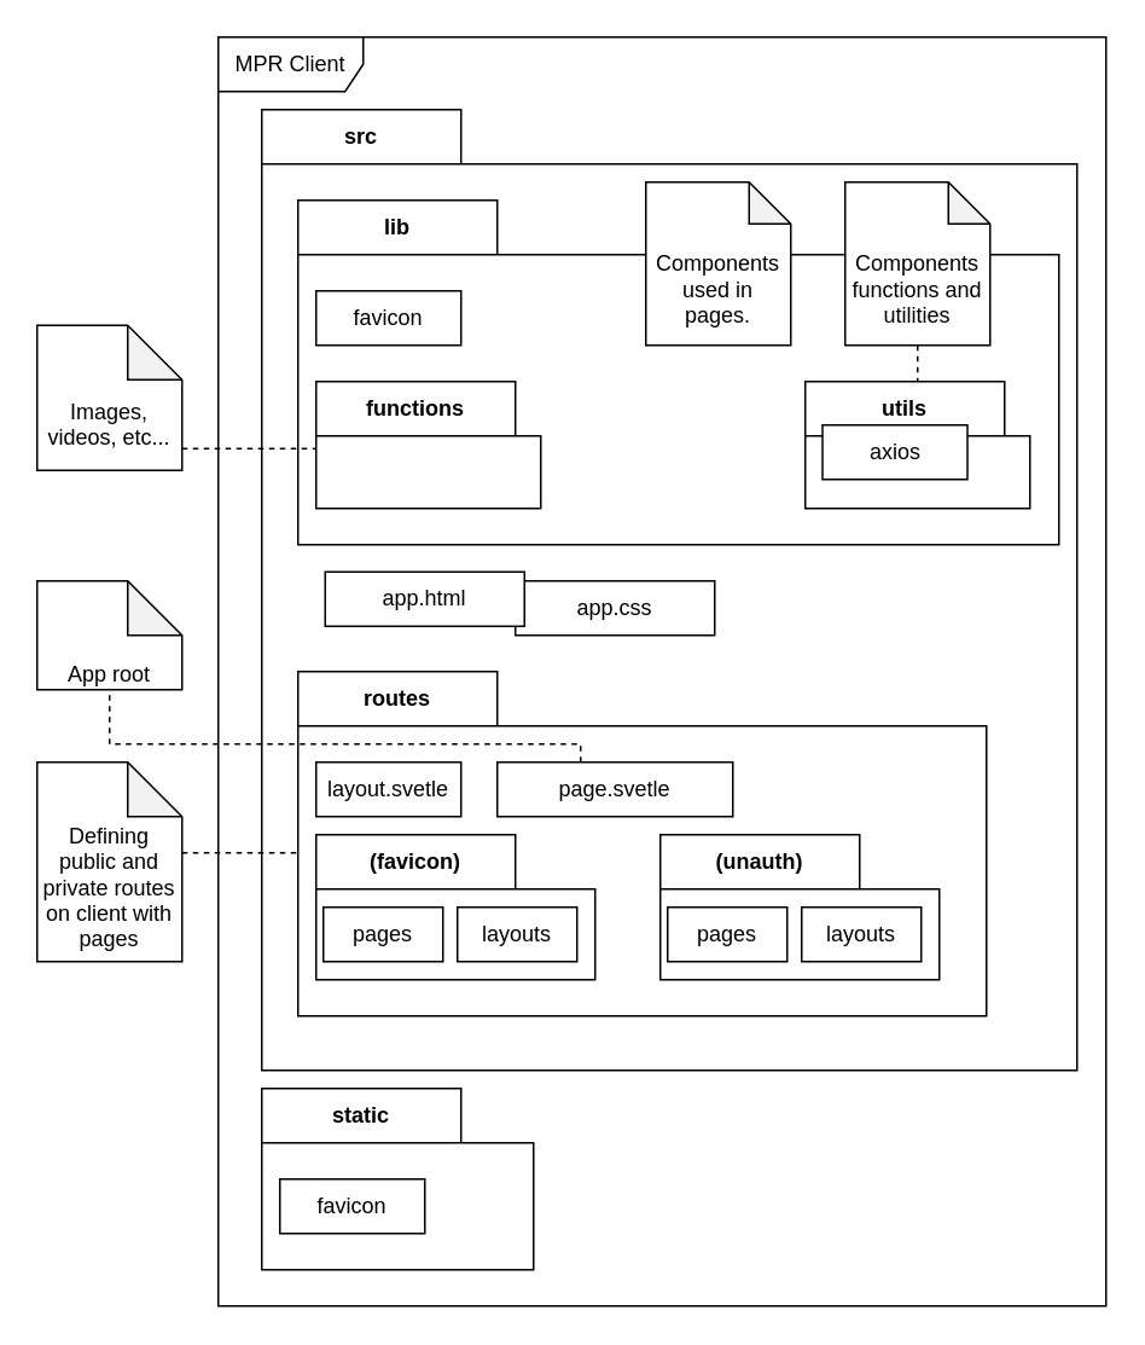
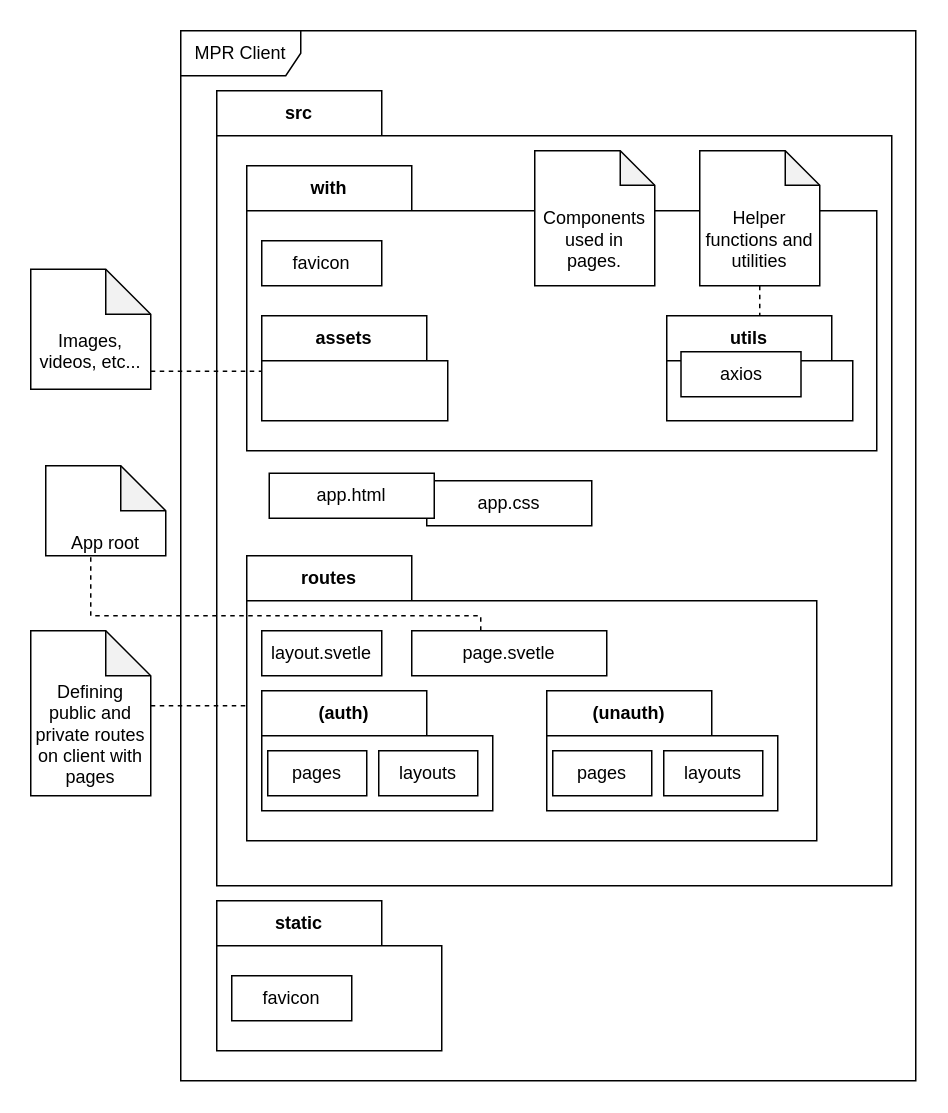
- <mxCell id="5" value="lib" style="shape=folder;fontStyle=1;tabWidth=110;tabHeight=30;tabPosition=left;html=1;boundedLbl=1;labelInHeader=1;container=1;collapsible=0;recursiveResize=0;whiteSpace=wrap;" vertex="1" parent="3"><mxGeometry x="20" y="50" width="420" height="190" as="geometry" /></mxCell>
+ <mxCell id="5" value="with" style="shape=folder;fontStyle=1;tabWidth=110;tabHeight=30;tabPosition=left;html=1;boundedLbl=1;labelInHeader=1;container=1;collapsible=0;recursiveResize=0;whiteSpace=wrap;" vertex="1" parent="3"><mxGeometry x="20" y="50" width="420" height="190" as="geometry" /></mxCell>
- <mxCell id="11" value="&lt;br&gt;&lt;br&gt;Components functions and utilities" style="shape=note;whiteSpace=wrap;html=1;backgroundOutline=1;darkOpacity=0.05;size=23;" vertex="1" parent="5"><mxGeometry x="302" y="-10" width="80" height="90" as="geometry" /></mxCell>
+ <mxCell id="11" value="&lt;br&gt;&lt;br&gt;Helper functions and utilities" style="shape=note;whiteSpace=wrap;html=1;backgroundOutline=1;darkOpacity=0.05;size=23;" vertex="1" parent="5"><mxGeometry x="302" y="-10" width="80" height="90" as="geometry" /></mxCell>
- <mxCell id="7" value="functions" style="shape=folder;fontStyle=1;tabWidth=110;tabHeight=30;tabPosition=left;html=1;boundedLbl=1;labelInHeader=1;container=1;collapsible=0;recursiveResize=0;whiteSpace=wrap;" vertex="1" parent="5"><mxGeometry x="10" y="100" width="124" height="70" as="geometry" /></mxCell>
+ <mxCell id="7" value="assets" style="shape=folder;fontStyle=1;tabWidth=110;tabHeight=30;tabPosition=left;html=1;boundedLbl=1;labelInHeader=1;container=1;collapsible=0;recursiveResize=0;whiteSpace=wrap;" vertex="1" parent="5"><mxGeometry x="10" y="100" width="124" height="70" as="geometry" /></mxCell>
- <mxCell id="27" value="&lt;br&gt;&lt;br&gt;&lt;br&gt;App root" style="shape=note;whiteSpace=wrap;html=1;backgroundOutline=1;darkOpacity=0.05;" vertex="1" parent="1"><mxGeometry x="20" y="320" width="80" height="60" as="geometry" /></mxCell>
+ <mxCell id="27" value="&lt;br&gt;&lt;br&gt;&lt;br&gt;App root" style="shape=note;whiteSpace=wrap;html=1;backgroundOutline=1;darkOpacity=0.05;" vertex="1" parent="1"><mxGeometry x="30" y="310" width="80" height="60" as="geometry" /></mxCell>
- <mxCell id="15" value="(favicon)" style="shape=folder;fontStyle=1;tabWidth=110;tabHeight=30;tabPosition=left;html=1;boundedLbl=1;labelInHeader=1;container=1;collapsible=0;recursiveResize=0;whiteSpace=wrap;" vertex="1" parent="13"><mxGeometry x="10" y="90" width="154" height="80" as="geometry" /></mxCell>
+ <mxCell id="15" value="(auth)" style="shape=folder;fontStyle=1;tabWidth=110;tabHeight=30;tabPosition=left;html=1;boundedLbl=1;labelInHeader=1;container=1;collapsible=0;recursiveResize=0;whiteSpace=wrap;" vertex="1" parent="13"><mxGeometry x="10" y="90" width="154" height="80" as="geometry" /></mxCell>
